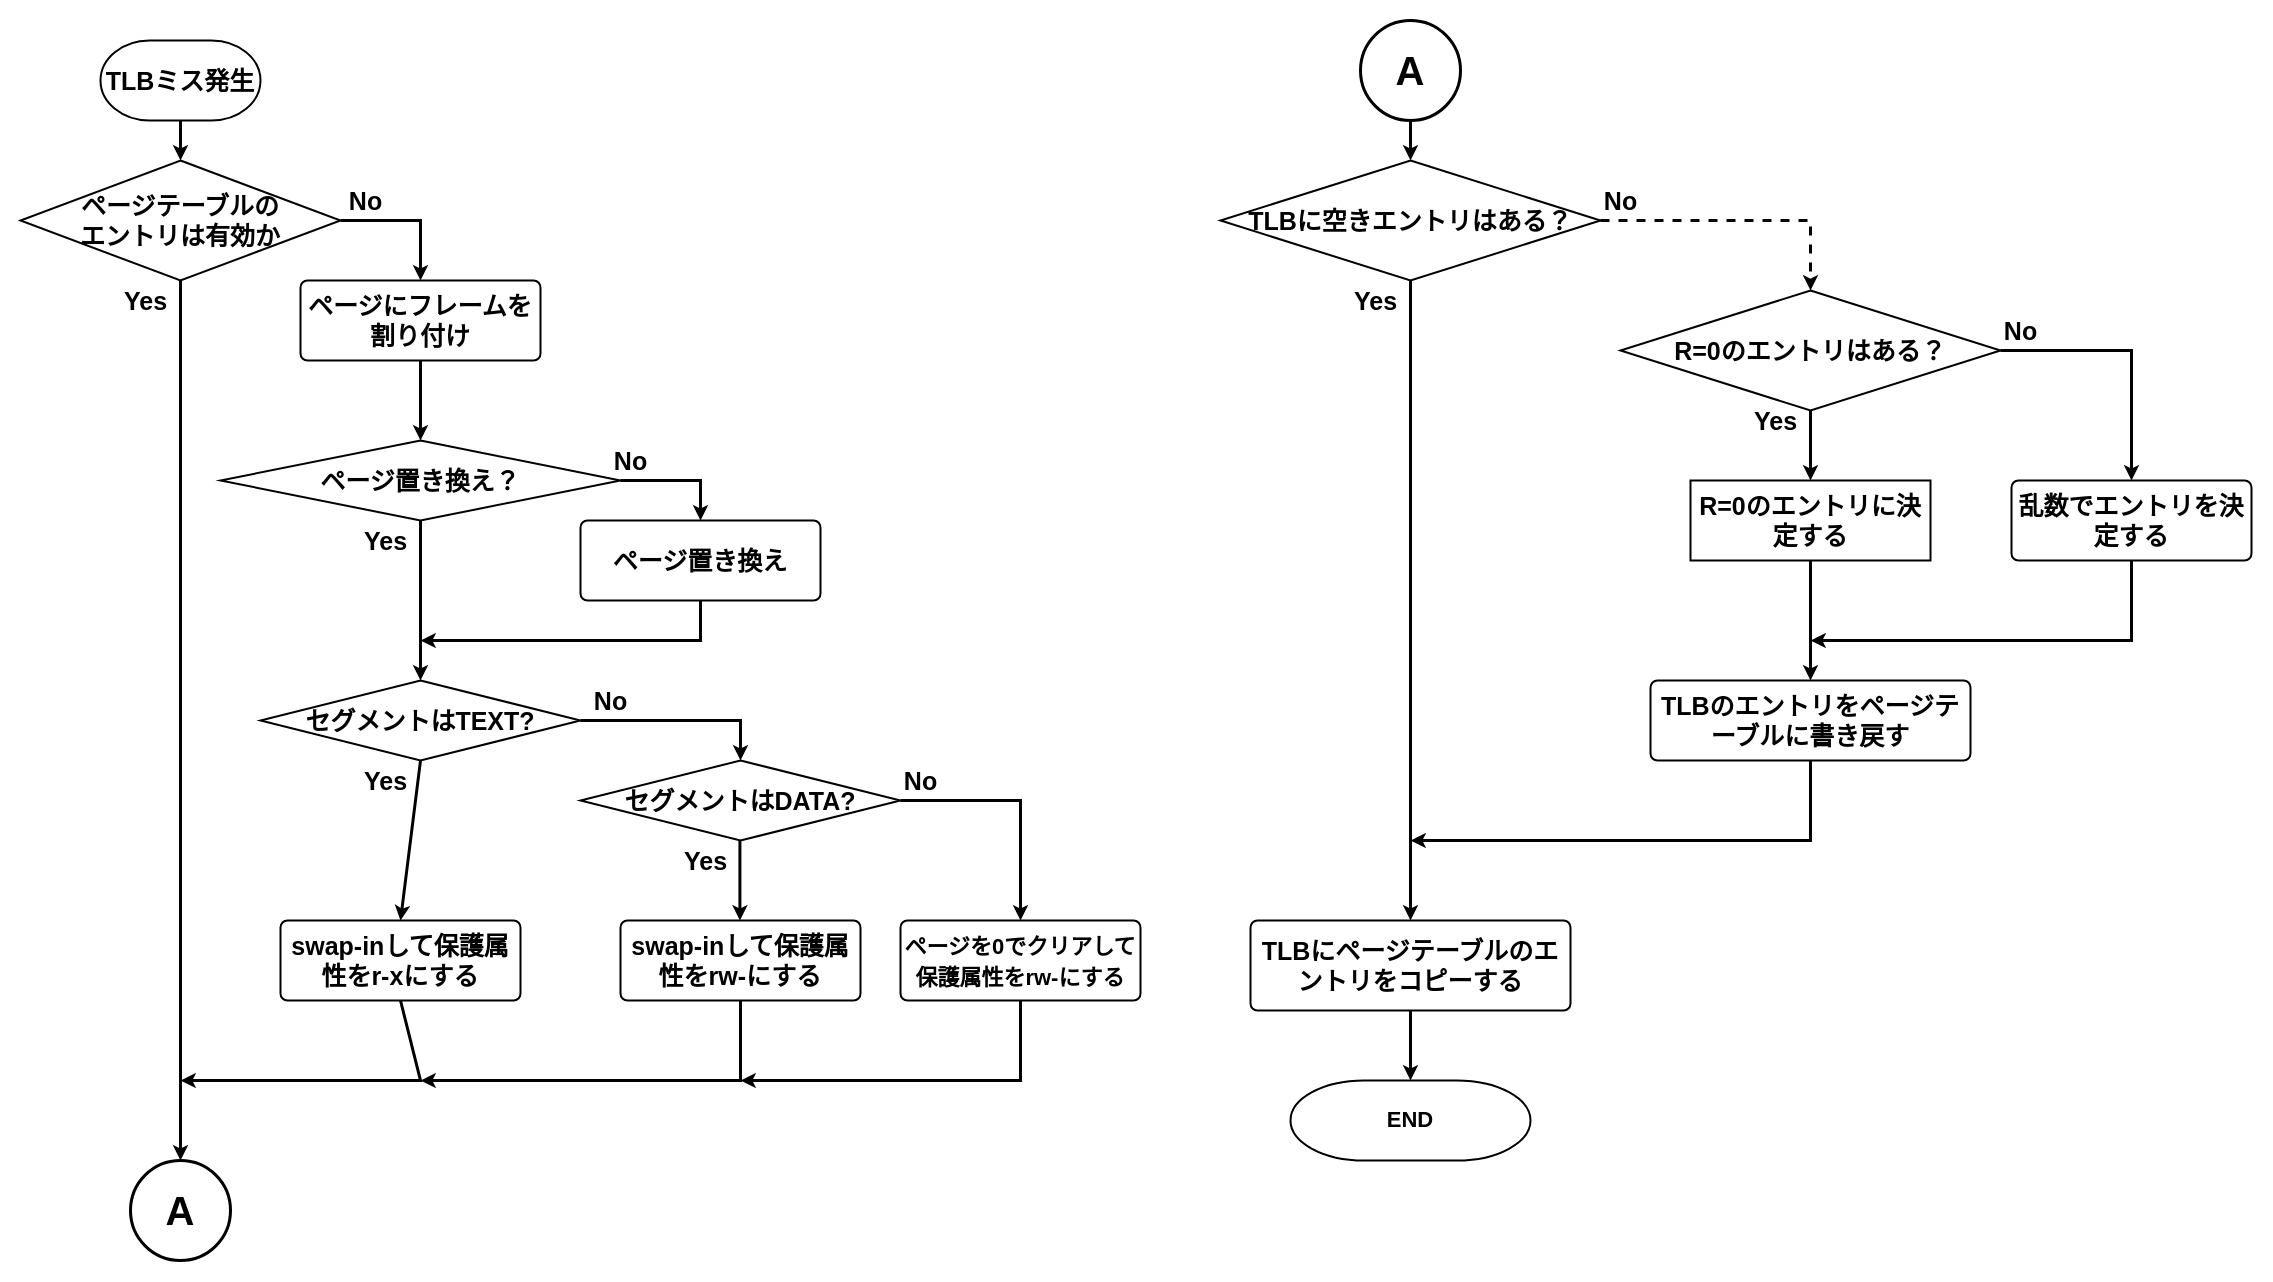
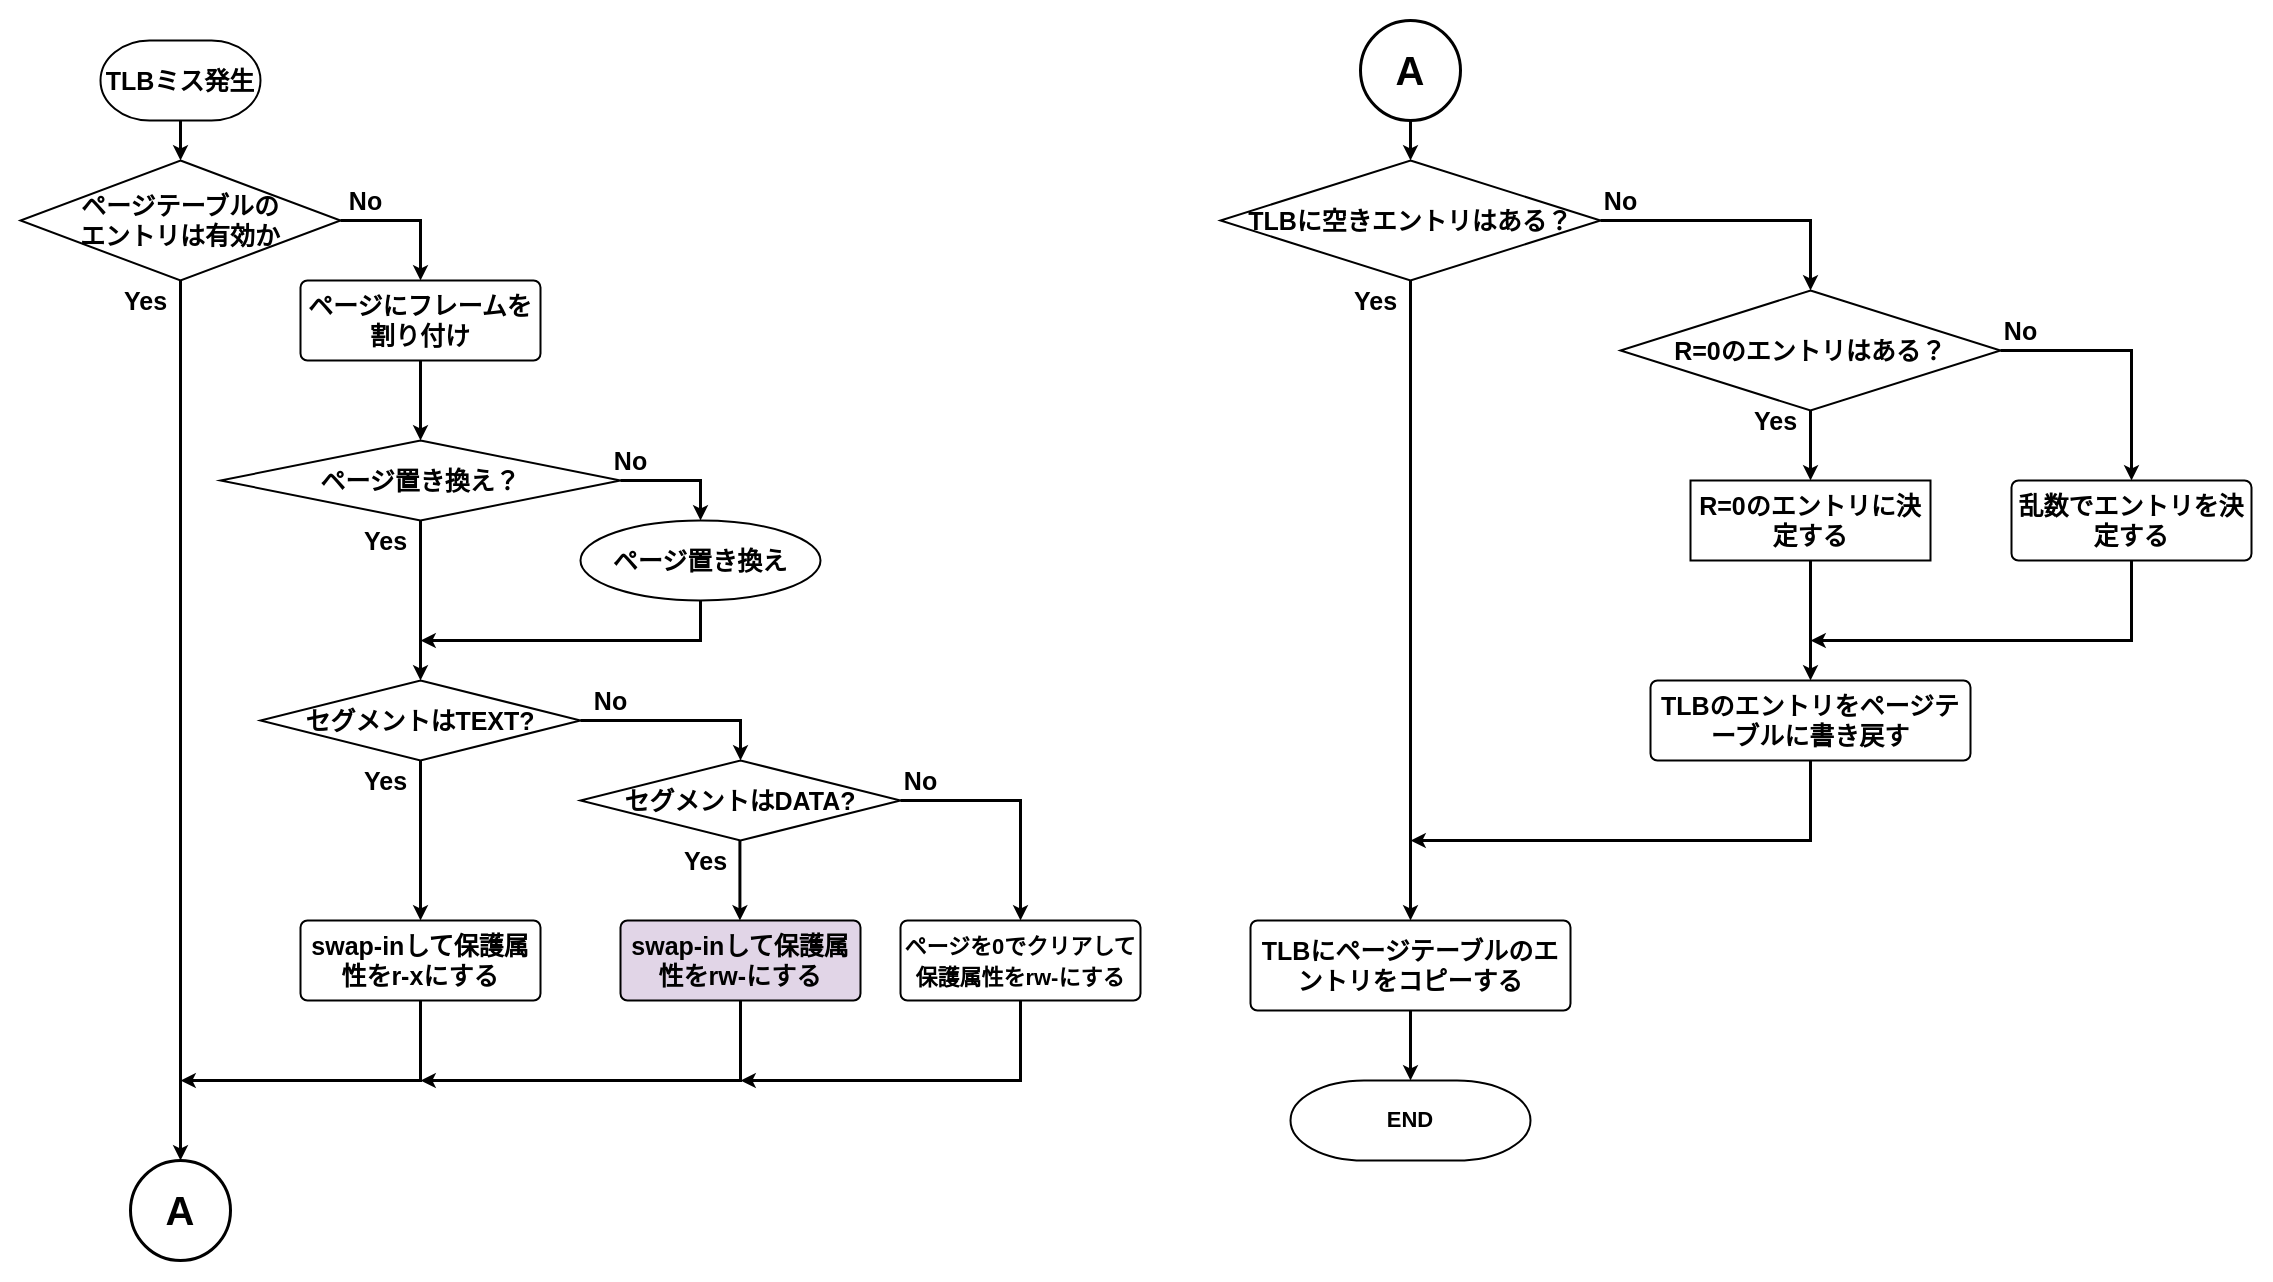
- <mxCell id="36" value="" style="endArrow=classic;html=1;rounded=0;strokeWidth=3;fontSize=22;exitX=1;exitY=0.5;exitDx=0;exitDy=0;exitPerimeter=0;entryX=0.5;entryY=0;entryDx=0;entryDy=0;entryPerimeter=0;dashed=1;" edge="1" parent="1" source="34" target="35"><mxGeometry width="50" height="50" relative="1" as="geometry"><mxPoint x="1410" y="240" as="sourcePoint" /><mxPoint x="1460" y="190" as="targetPoint" /><Array as="points"><mxPoint x="1810" y="220" /></Array></mxGeometry></mxCell>
+ <mxCell id="36" value="" style="endArrow=classic;html=1;rounded=0;strokeWidth=3;fontSize=22;exitX=1;exitY=0.5;exitDx=0;exitDy=0;exitPerimeter=0;entryX=0.5;entryY=0;entryDx=0;entryDy=0;entryPerimeter=0;" edge="1" parent="1" source="34" target="35"><mxGeometry width="50" height="50" relative="1" as="geometry"><mxPoint x="1410" y="240" as="sourcePoint" /><mxPoint x="1460" y="190" as="targetPoint" /><Array as="points"><mxPoint x="1810" y="220" /></Array></mxGeometry></mxCell>
- <mxCell id="29" value="&lt;b&gt;ページ置き換え&lt;/b&gt;" style="rounded=1;whiteSpace=wrap;html=1;absoluteArcSize=1;arcSize=14;strokeWidth=2;fontSize=25;" vertex="1" parent="1"><mxGeometry x="580" y="520" width="240" height="80" as="geometry" /></mxCell>
+ <mxCell id="29" value="&lt;b&gt;ページ置き換え&lt;/b&gt;" style="ellipse;whiteSpace=wrap;html=1;absoluteArcSize=1;arcSize=14;strokeWidth=2;fontSize=25;" vertex="1" parent="1"><mxGeometry x="580" y="520" width="240" height="80" as="geometry" /></mxCell>
- <mxCell id="19" value="&lt;b&gt;swap-inして保護属性をr-xにする&lt;/b&gt;" style="rounded=1;whiteSpace=wrap;html=1;absoluteArcSize=1;arcSize=14;strokeWidth=2;fontSize=25;" vertex="1" parent="1"><mxGeometry x="280" y="920" width="240" height="80" as="geometry" /></mxCell>
+ <mxCell id="19" value="&lt;b&gt;swap-inして保護属性をr-xにする&lt;/b&gt;" style="rounded=1;whiteSpace=wrap;html=1;absoluteArcSize=1;arcSize=14;strokeWidth=2;fontSize=25;" vertex="1" parent="1"><mxGeometry x="300" y="920" width="240" height="80" as="geometry" /></mxCell>
- <mxCell id="20" value="&lt;b&gt;swap-inして保護属性をrw-にする&lt;/b&gt;" style="rounded=1;whiteSpace=wrap;html=1;absoluteArcSize=1;arcSize=14;strokeWidth=2;fontSize=25;" vertex="1" parent="1"><mxGeometry x="620" y="920" width="240" height="80" as="geometry" /></mxCell>
+ <mxCell id="20" value="&lt;b&gt;swap-inして保護属性をrw-にする&lt;/b&gt;" style="rounded=1;whiteSpace=wrap;html=1;absoluteArcSize=1;arcSize=14;strokeWidth=2;fontSize=25;fillColor=#e1d5e7;" vertex="1" parent="1"><mxGeometry x="620" y="920" width="240" height="80" as="geometry" /></mxCell>
